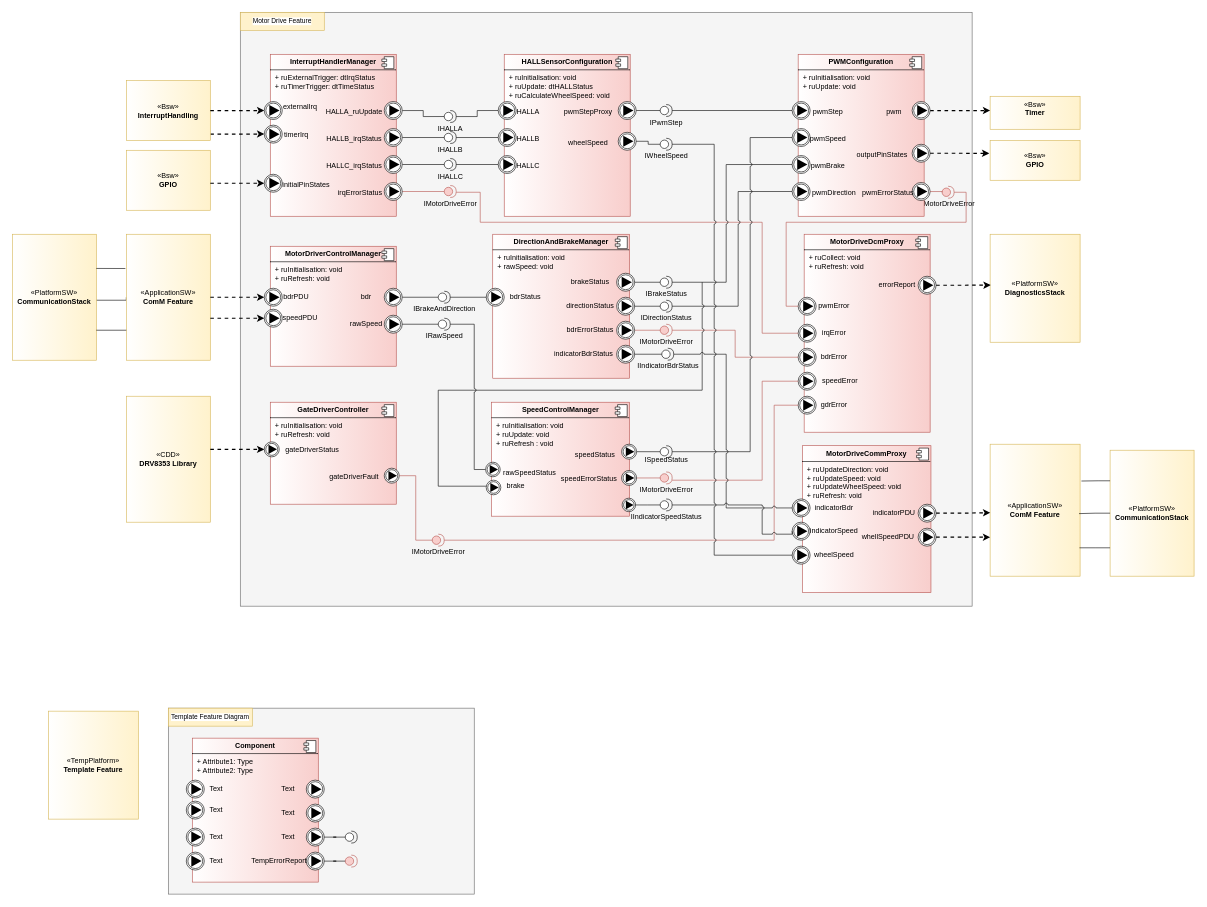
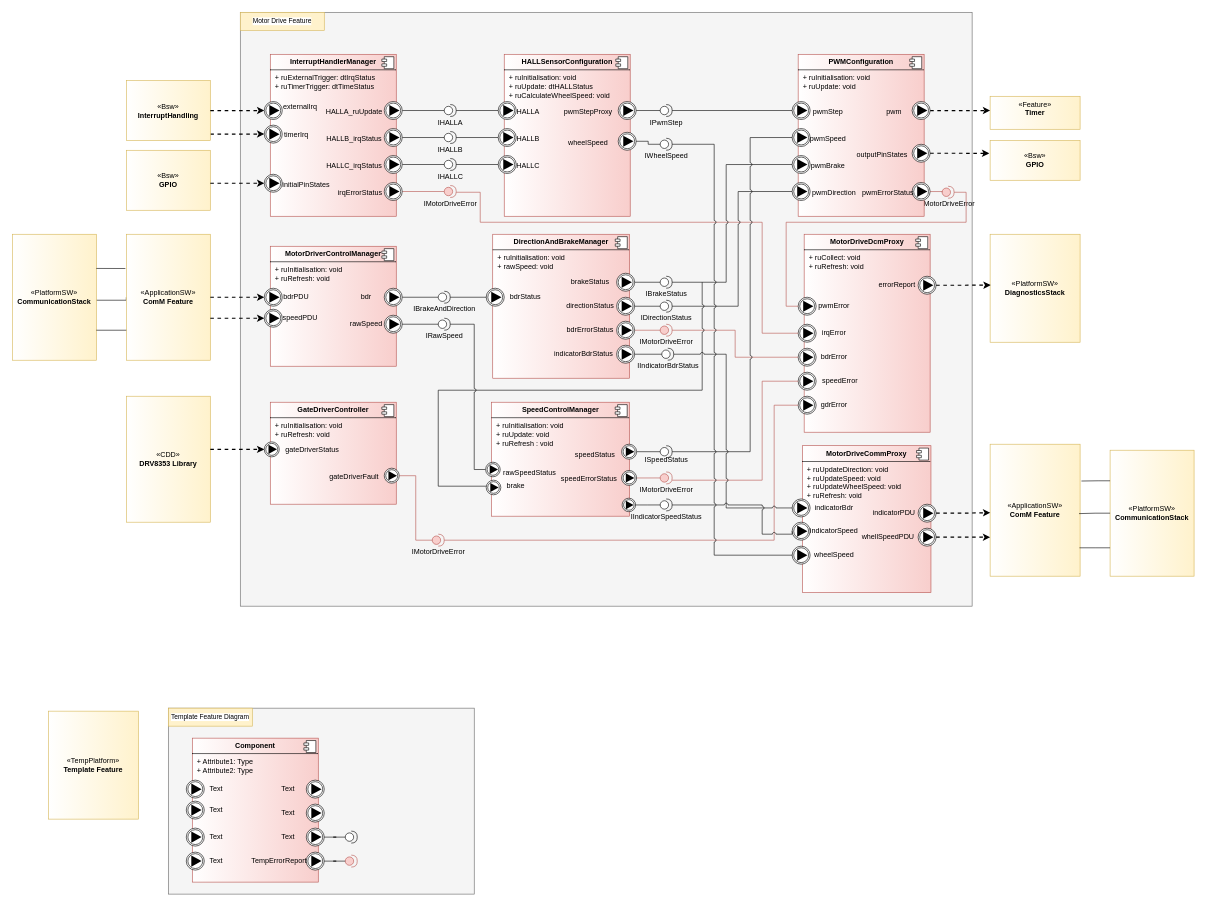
- <mxCell id="49" value="«Bsw»&lt;br&gt;&lt;div&gt;&lt;b&gt;Timer&lt;/b&gt;&lt;/div&gt;&lt;div&gt;&lt;br&gt;&lt;/div&gt;" style="html=1;whiteSpace=wrap;fillColor=#fff2cc;strokeColor=#d6b656;gradientColor=#FFFFFF;gradientDirection=west;" parent="1" vertex="1"><mxGeometry x="1650" y="160" width="150" height="55" as="geometry" /></mxCell>
+ <mxCell id="49" value="«Feature»&lt;br&gt;&lt;div&gt;&lt;b&gt;Timer&lt;/b&gt;&lt;/div&gt;&lt;div&gt;&lt;br&gt;&lt;/div&gt;" style="html=1;whiteSpace=wrap;fillColor=#fff2cc;strokeColor=#d6b656;gradientColor=#FFFFFF;gradientDirection=west;" parent="1" vertex="1"><mxGeometry x="1650" y="160" width="150" height="55" as="geometry" /></mxCell>
- <mxCell id="54" value="IHALLA" style="shape=providedRequiredInterface;html=1;verticalLabelPosition=bottom;sketch=0;" parent="1" vertex="1"><mxGeometry x="740" y="183.75" width="20" height="20" as="geometry" /></mxCell>
+ <mxCell id="54" value="IHALLA" style="shape=providedRequiredInterface;html=1;verticalLabelPosition=bottom;sketch=0;" parent="1" vertex="1"><mxGeometry x="740" y="173.75" width="20" height="20" as="geometry" /></mxCell>
